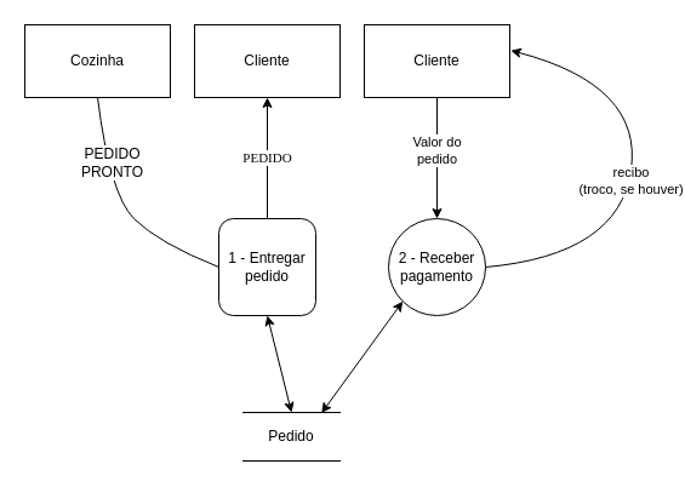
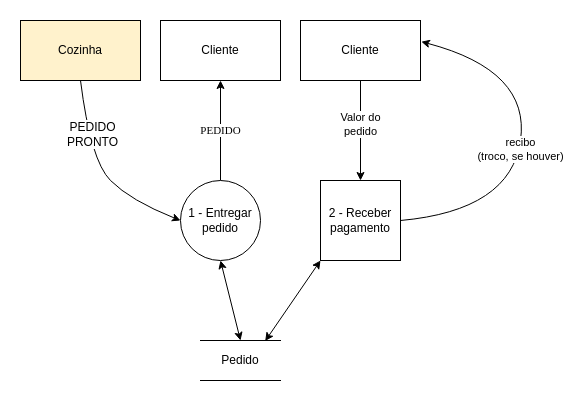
- <mxCell id="5" value="Cozinha" style="rounded=0;whiteSpace=wrap;html=1;" parent="1" vertex="1"><mxGeometry x="20" y="20" width="120" height="60" as="geometry" /></mxCell>
+ <mxCell id="5" value="Cozinha" style="rounded=0;whiteSpace=wrap;html=1;fillColor=#fff2cc;" parent="1" vertex="1"><mxGeometry x="20" y="20" width="120" height="60" as="geometry" /></mxCell>
- <mxCell id="6" value="" style="curved=1;endArrow=none;html=1;exitX=0.5;exitY=1;exitDx=0;exitDy=0;entryX=0;entryY=0.5;entryDx=0;entryDy=0;" parent="1" source="5" target="3" edge="1"><mxGeometry width="50" height="50" relative="1" as="geometry"><mxPoint x="10" y="200" as="sourcePoint" /><mxPoint x="60" y="150" as="targetPoint" /><Array as="points"><mxPoint x="90" y="160" /><mxPoint x="130" y="200" /></Array></mxGeometry></mxCell>
+ <mxCell id="6" value="" style="curved=1;endArrow=classic;html=1;exitX=0.5;exitY=1;exitDx=0;exitDy=0;entryX=0;entryY=0.5;entryDx=0;entryDy=0;" parent="1" source="5" target="3" edge="1"><mxGeometry width="50" height="50" relative="1" as="geometry"><mxPoint x="10" y="200" as="sourcePoint" /><mxPoint x="60" y="150" as="targetPoint" /><Array as="points"><mxPoint x="90" y="160" /><mxPoint x="130" y="200" /></Array></mxGeometry></mxCell>
- <mxCell id="3" value="1 - Entregar pedido" style="whiteSpace=wrap;html=1;aspect=fixed;rounded=1;" parent="1" vertex="1"><mxGeometry x="180" y="180" width="80" height="80" as="geometry" /></mxCell>
+ <mxCell id="3" value="1 - Entregar pedido" style="ellipse;whiteSpace=wrap;html=1;aspect=fixed;" parent="1" vertex="1"><mxGeometry x="180" y="180" width="80" height="80" as="geometry" /></mxCell>
- <mxCell id="12" value="2 - Receber&lt;br&gt;pagamento" style="ellipse;whiteSpace=wrap;html=1;aspect=fixed;" vertex="1" parent="1"><mxGeometry x="320" y="180" width="80" height="80" as="geometry" /></mxCell>
+ <mxCell id="12" value="2 - Receber&lt;br&gt;pagamento" style="whiteSpace=wrap;html=1;aspect=fixed;rounded=0;" vertex="1" parent="1"><mxGeometry x="320" y="180" width="80" height="80" as="geometry" /></mxCell>
